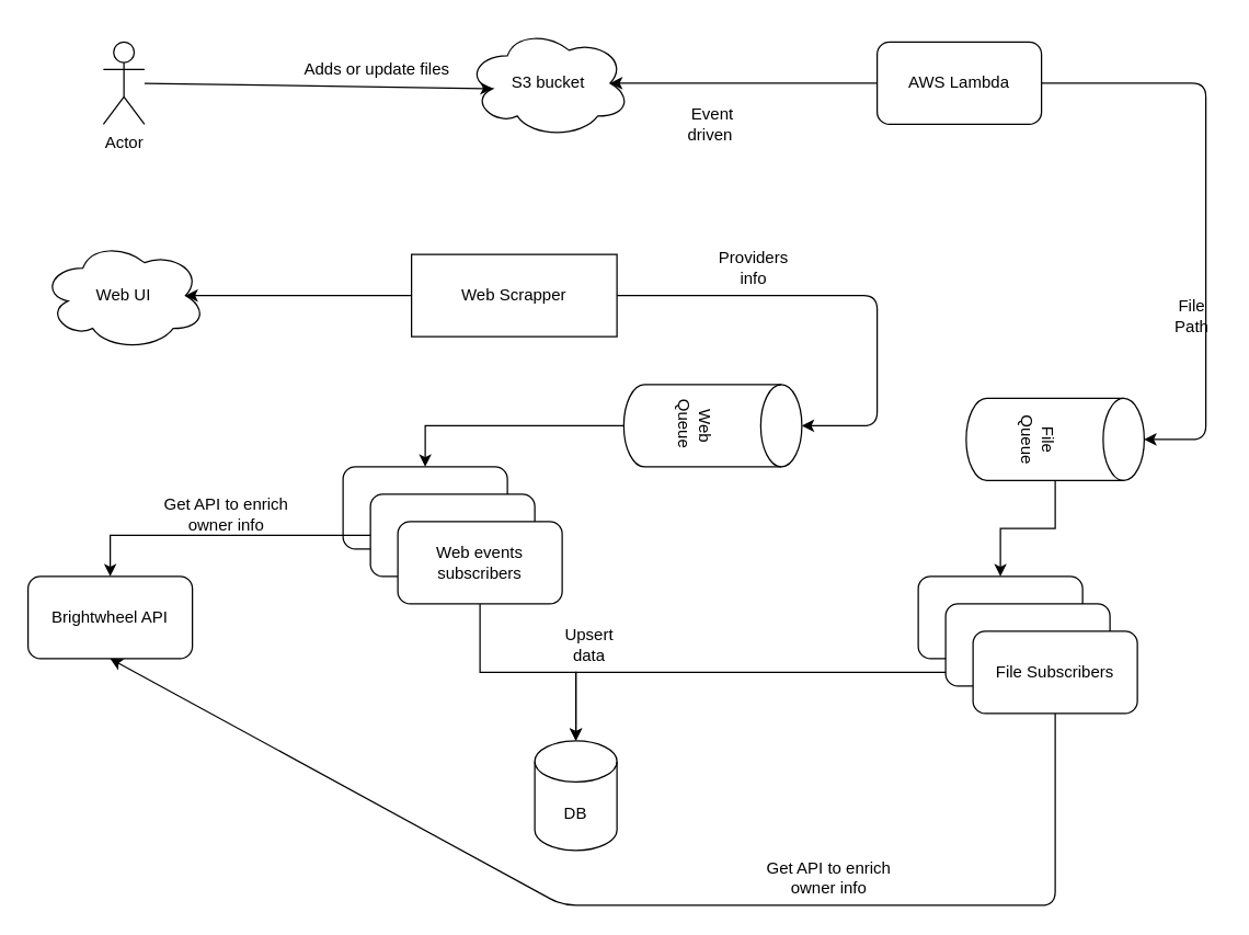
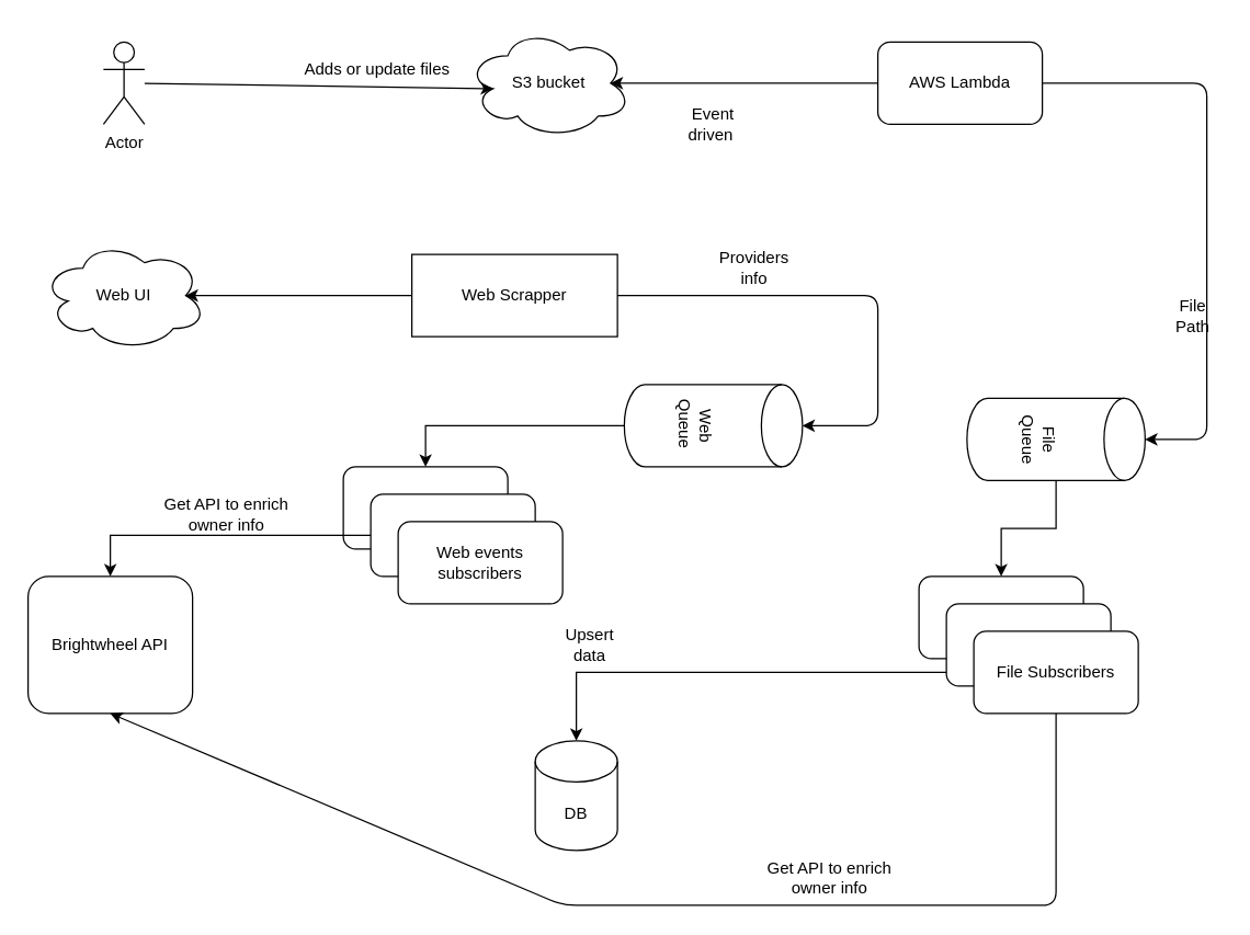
- <mxCell id="30" value="Brightwheel API" style="rounded=1;whiteSpace=wrap;html=1;" vertex="1" parent="1"><mxGeometry x="20" y="420" width="120" height="60" as="geometry" /></mxCell>
+ <mxCell id="30" value="Brightwheel API" style="rounded=1;whiteSpace=wrap;html=1;" vertex="1" parent="1"><mxGeometry x="20" y="420" width="120" height="100" as="geometry" /></mxCell>
- <mxCell id="29" style="edgeStyle=orthogonalEdgeStyle;rounded=0;orthogonalLoop=1;jettySize=auto;html=1;" edge="1" parent="1" source="28" target="2"><mxGeometry relative="1" as="geometry" /></mxCell>
